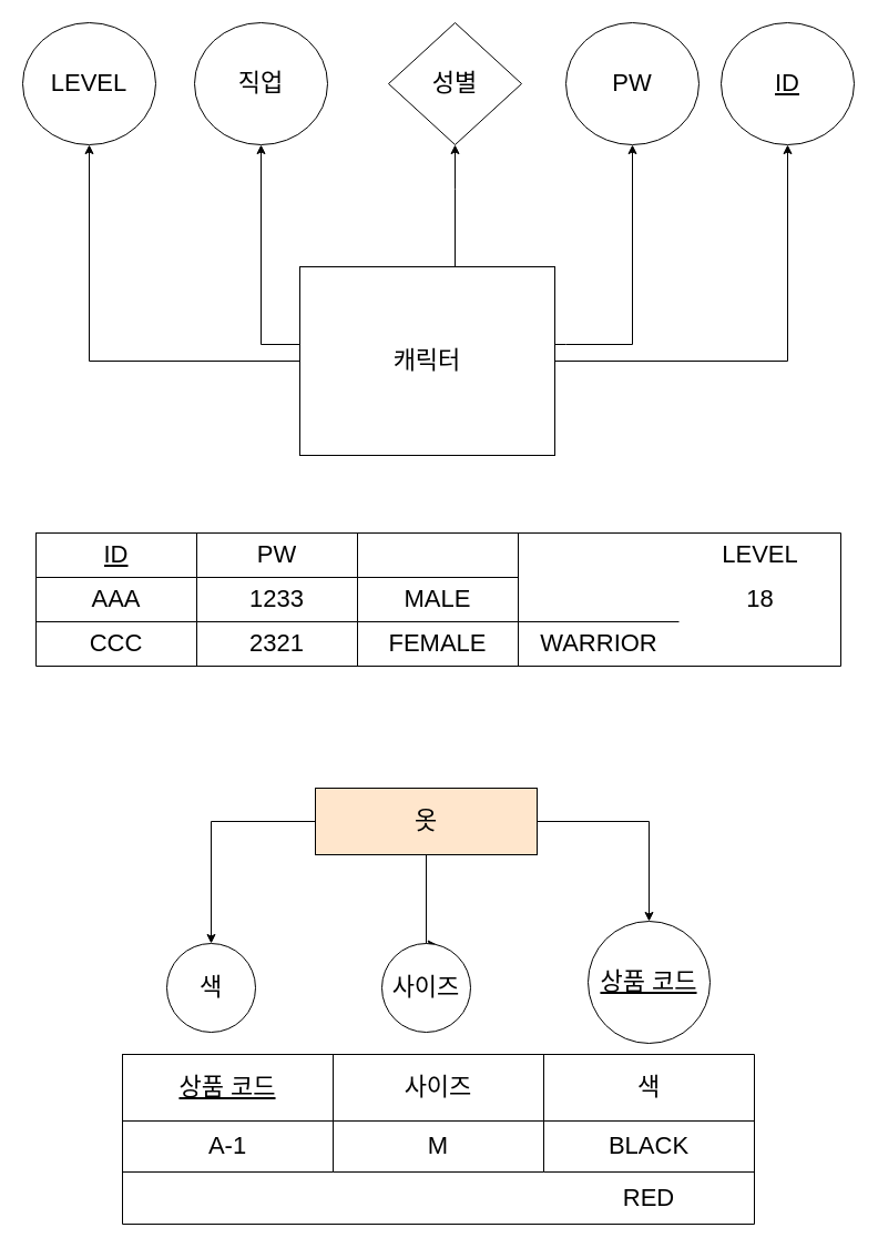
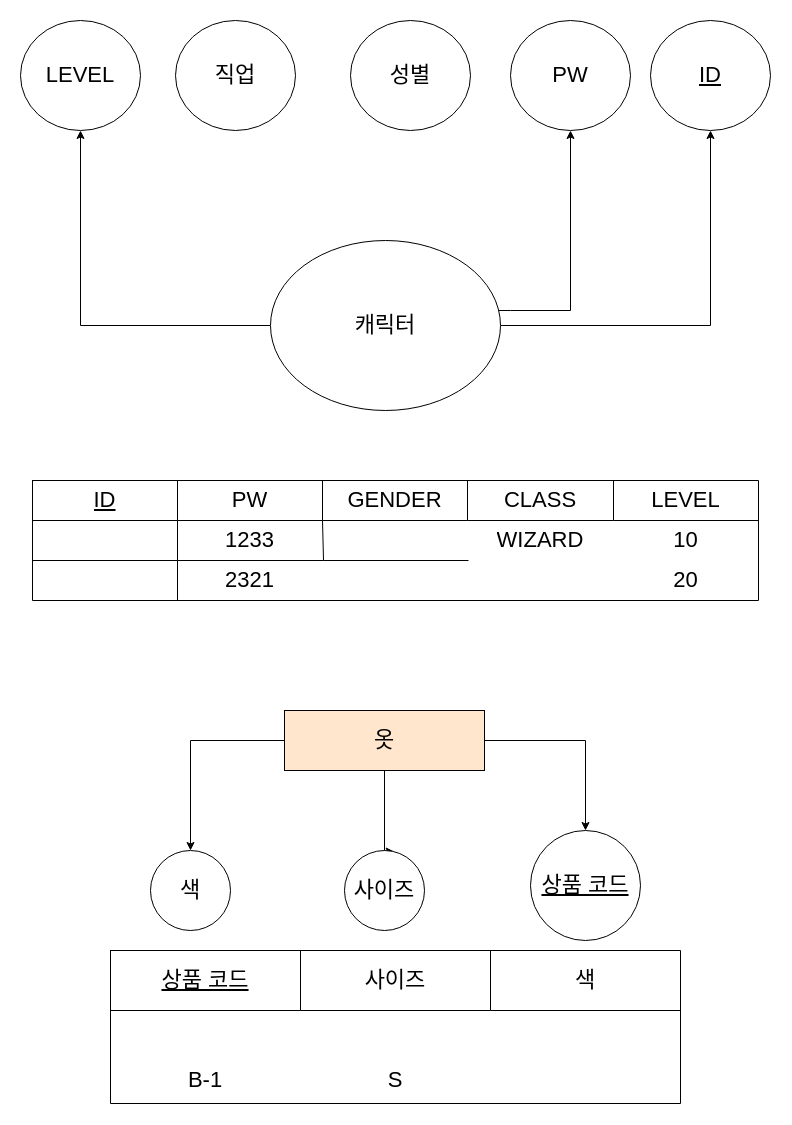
- <mxCell id="10" value="성별" style="rhombus;whiteSpace=wrap;html=1;fontSize=22;" vertex="1" parent="1"><mxGeometry x="350" y="20" width="120" height="110" as="geometry" /></mxCell>
+ <mxCell id="10" value="성별" style="ellipse;whiteSpace=wrap;html=1;fontSize=22;" vertex="1" parent="1"><mxGeometry x="350" y="20" width="120" height="110" as="geometry" /></mxCell>
- <mxCell id="4" style="edgeStyle=orthogonalEdgeStyle;rounded=0;orthogonalLoop=1;jettySize=auto;html=1;entryX=0.5;entryY=1;entryDx=0;entryDy=0;fontSize=22;" edge="1" parent="1" source="7" target="10"><mxGeometry relative="1" as="geometry"><Array as="points"><mxPoint x="410" y="170" /><mxPoint x="410" y="170" /></Array></mxGeometry></mxCell>
- <mxCell id="3" style="edgeStyle=orthogonalEdgeStyle;rounded=0;orthogonalLoop=1;jettySize=auto;html=1;entryX=0.5;entryY=1;entryDx=0;entryDy=0;fontSize=22;" edge="1" parent="1" source="7" target="9"><mxGeometry relative="1" as="geometry"><Array as="points"><mxPoint x="350" y="310" /><mxPoint x="310" y="310" /></Array></mxGeometry></mxCell>
- <mxCell id="7" value="캐릭터" style="rounded=0;whiteSpace=wrap;html=1;fontSize=22;" vertex="1" parent="1"><mxGeometry x="270" y="240" width="230" height="170" as="geometry" /></mxCell>
+ <mxCell id="7" value="캐릭터" style="ellipse;whiteSpace=wrap;html=1;fontSize=22;" vertex="1" parent="1"><mxGeometry x="270" y="240" width="230" height="170" as="geometry" /></mxCell>
+ <mxCell id="37" value="GENDER" style="shape=partialRectangle;html=1;whiteSpace=wrap;connectable=0;fillColor=none;top=0;left=0;bottom=0;right=0;overflow=hidden;pointerEvents=1;fontSize=22;" vertex="1" parent="34"><mxGeometry x="290" width="145" height="40" as="geometry"><mxRectangle width="145" height="40" as="alternateBounds" /></mxGeometry></mxCell>
+ <mxCell id="38" value="CLASS" style="shape=partialRectangle;html=1;whiteSpace=wrap;connectable=0;fillColor=none;top=0;left=0;bottom=0;right=0;overflow=hidden;pointerEvents=1;fontSize=22;" vertex="1" parent="34"><mxGeometry x="435" width="146" height="40" as="geometry"><mxRectangle width="146" height="40" as="alternateBounds" /></mxGeometry></mxCell>
- <mxCell id="41" value="AAA" style="shape=partialRectangle;html=1;whiteSpace=wrap;connectable=0;fillColor=none;top=0;left=0;bottom=0;right=0;overflow=hidden;pointerEvents=1;fontSize=22;" vertex="1" parent="40"><mxGeometry width="145" height="40" as="geometry"><mxRectangle width="145" height="40" as="alternateBounds" /></mxGeometry></mxCell>
- <mxCell id="43" value="MALE" style="shape=partialRectangle;html=1;whiteSpace=wrap;connectable=0;fillColor=none;top=0;left=0;bottom=0;right=0;overflow=hidden;pointerEvents=1;fontSize=22;" vertex="1" parent="40"><mxGeometry x="290" width="145" height="40" as="geometry"><mxRectangle width="145" height="40" as="alternateBounds" /></mxGeometry></mxCell>
+ <mxCell id="44" value="WIZARD" style="shape=partialRectangle;html=1;whiteSpace=wrap;connectable=0;fillColor=none;top=0;left=0;bottom=0;right=0;overflow=hidden;pointerEvents=1;fontSize=22;" vertex="1" parent="40"><mxGeometry x="435" width="146" height="40" as="geometry"><mxRectangle width="146" height="40" as="alternateBounds" /></mxGeometry></mxCell>
- <mxCell id="45" value="18" style="shape=partialRectangle;html=1;whiteSpace=wrap;connectable=0;fillColor=none;top=0;left=0;bottom=0;right=0;overflow=hidden;pointerEvents=1;fontSize=22;" vertex="1" parent="40"><mxGeometry x="581" width="145" height="40" as="geometry"><mxRectangle width="145" height="40" as="alternateBounds" /></mxGeometry></mxCell>
+ <mxCell id="45" value="10" style="shape=partialRectangle;html=1;whiteSpace=wrap;connectable=0;fillColor=none;top=0;left=0;bottom=0;right=0;overflow=hidden;pointerEvents=1;fontSize=22;" vertex="1" parent="40"><mxGeometry x="581" width="145" height="40" as="geometry"><mxRectangle width="145" height="40" as="alternateBounds" /></mxGeometry></mxCell>
- <mxCell id="47" value="CCC" style="shape=partialRectangle;html=1;whiteSpace=wrap;connectable=0;fillColor=none;top=0;left=0;bottom=0;right=0;overflow=hidden;pointerEvents=1;fontSize=22;" vertex="1" parent="46"><mxGeometry width="145" height="40" as="geometry"><mxRectangle width="145" height="40" as="alternateBounds" /></mxGeometry></mxCell>
- <mxCell id="49" value="FEMALE" style="shape=partialRectangle;html=1;whiteSpace=wrap;connectable=0;fillColor=none;top=0;left=0;bottom=0;right=0;overflow=hidden;pointerEvents=1;fontSize=22;" vertex="1" parent="46"><mxGeometry x="290" width="145" height="40" as="geometry"><mxRectangle width="145" height="40" as="alternateBounds" /></mxGeometry></mxCell>
- <mxCell id="50" value="WARRIOR" style="shape=partialRectangle;html=1;whiteSpace=wrap;connectable=0;fillColor=none;top=0;left=0;bottom=0;right=0;overflow=hidden;pointerEvents=1;fontSize=22;" vertex="1" parent="46"><mxGeometry x="435" width="146" height="40" as="geometry"><mxRectangle width="146" height="40" as="alternateBounds" /></mxGeometry></mxCell>
+ <mxCell id="51" value="20" style="shape=partialRectangle;html=1;whiteSpace=wrap;connectable=0;fillColor=none;top=0;left=0;bottom=0;right=0;overflow=hidden;pointerEvents=1;fontSize=22;" vertex="1" parent="46"><mxGeometry x="581" width="145" height="40" as="geometry"><mxRectangle width="145" height="40" as="alternateBounds" /></mxGeometry></mxCell>
- <mxCell id="26" value="A-1" style="shape=partialRectangle;html=1;whiteSpace=wrap;connectable=0;fillColor=none;top=0;left=0;bottom=0;right=0;overflow=hidden;pointerEvents=1;fontSize=22;" vertex="1" parent="25"><mxGeometry width="190" height="46" as="geometry"><mxRectangle width="190" height="46" as="alternateBounds" /></mxGeometry></mxCell>
- <mxCell id="27" value="M" style="shape=partialRectangle;html=1;whiteSpace=wrap;connectable=0;fillColor=none;top=0;left=0;bottom=0;right=0;overflow=hidden;pointerEvents=1;fontSize=22;" vertex="1" parent="25"><mxGeometry x="190" width="190" height="46" as="geometry"><mxRectangle width="190" height="46" as="alternateBounds" /></mxGeometry></mxCell>
- <mxCell id="28" value="BLACK" style="shape=partialRectangle;html=1;whiteSpace=wrap;connectable=0;fillColor=none;top=0;left=0;bottom=0;right=0;overflow=hidden;pointerEvents=1;fontSize=22;" vertex="1" parent="25"><mxGeometry x="380" width="190" height="46" as="geometry"><mxRectangle width="190" height="46" as="alternateBounds" /></mxGeometry></mxCell>
+ <mxCell id="30" value="B-1" style="shape=partialRectangle;html=1;whiteSpace=wrap;connectable=0;fillColor=none;top=0;left=0;bottom=0;right=0;overflow=hidden;pointerEvents=1;fontSize=22;" vertex="1" parent="29"><mxGeometry width="190" height="47" as="geometry"><mxRectangle width="190" height="47" as="alternateBounds" /></mxGeometry></mxCell>
+ <mxCell id="31" value="S" style="shape=partialRectangle;html=1;whiteSpace=wrap;connectable=0;fillColor=none;top=0;left=0;bottom=0;right=0;overflow=hidden;pointerEvents=1;fontSize=22;" vertex="1" parent="29"><mxGeometry x="190" width="190" height="47" as="geometry"><mxRectangle width="190" height="47" as="alternateBounds" /></mxGeometry></mxCell>
- <mxCell id="32" value="RED" style="shape=partialRectangle;html=1;whiteSpace=wrap;connectable=0;fillColor=none;top=0;left=0;bottom=0;right=0;overflow=hidden;pointerEvents=1;fontSize=22;" vertex="1" parent="29"><mxGeometry x="380" width="190" height="47" as="geometry"><mxRectangle width="190" height="47" as="alternateBounds" /></mxGeometry></mxCell>
